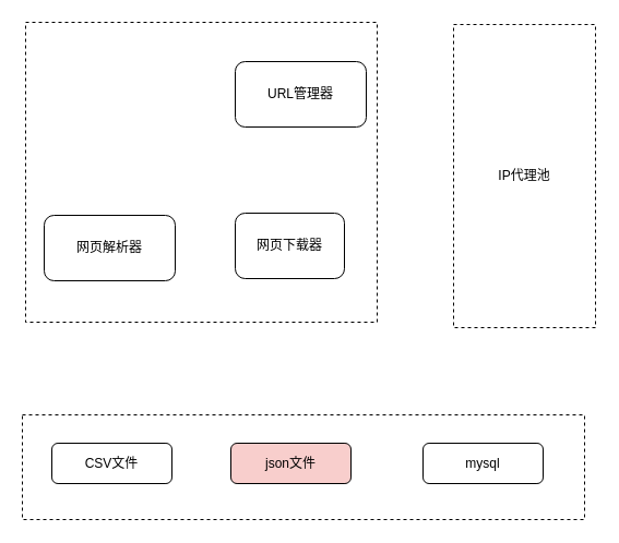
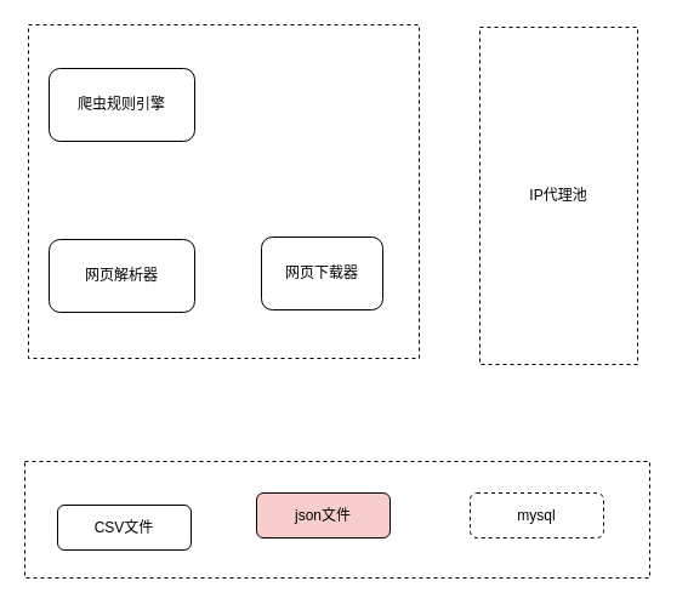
+ <mxCell id="3" value="爬虫规则引擎" style="rounded=1;whiteSpace=wrap;html=1;strokeColor=default;" vertex="1" parent="1"><mxGeometry x="40" y="56" width="120" height="60" as="geometry" /></mxCell>
- <mxCell id="4" value="URL管理器" style="rounded=1;whiteSpace=wrap;html=1;strokeColor=default;" vertex="1" parent="1"><mxGeometry x="215" y="56" width="120" height="60" as="geometry" /></mxCell>
- <mxCell id="11" value="IP代理池" style="rounded=0;whiteSpace=wrap;html=1;dashed=1;strokeColor=default;" vertex="1" parent="1"><mxGeometry x="415" y="22" width="130" height="278" as="geometry" /></mxCell>
+ <mxCell id="11" value="IP代理池" style="rounded=0;whiteSpace=wrap;html=1;dashed=1;strokeColor=default;" vertex="1" parent="1"><mxGeometry x="395" y="22" width="130" height="278" as="geometry" /></mxCell>
- <mxCell id="8" value="CSV文件" style="rounded=1;whiteSpace=wrap;html=1;strokeColor=default;" vertex="1" parent="1"><mxGeometry x="47" y="406" width="110" height="37" as="geometry" /></mxCell>
+ <mxCell id="8" value="CSV文件" style="rounded=1;whiteSpace=wrap;html=1;strokeColor=default;" vertex="1" parent="1"><mxGeometry x="47" y="416" width="110" height="37" as="geometry" /></mxCell>
- <mxCell id="10" value="mysql" style="rounded=1;whiteSpace=wrap;html=1;strokeColor=default;" vertex="1" parent="1"><mxGeometry x="387" y="406" width="110" height="37" as="geometry" /></mxCell>
+ <mxCell id="10" value="mysql" style="rounded=1;whiteSpace=wrap;html=1;strokeColor=default;dashed=1;" vertex="1" parent="1"><mxGeometry x="387" y="406" width="110" height="37" as="geometry" /></mxCell>
